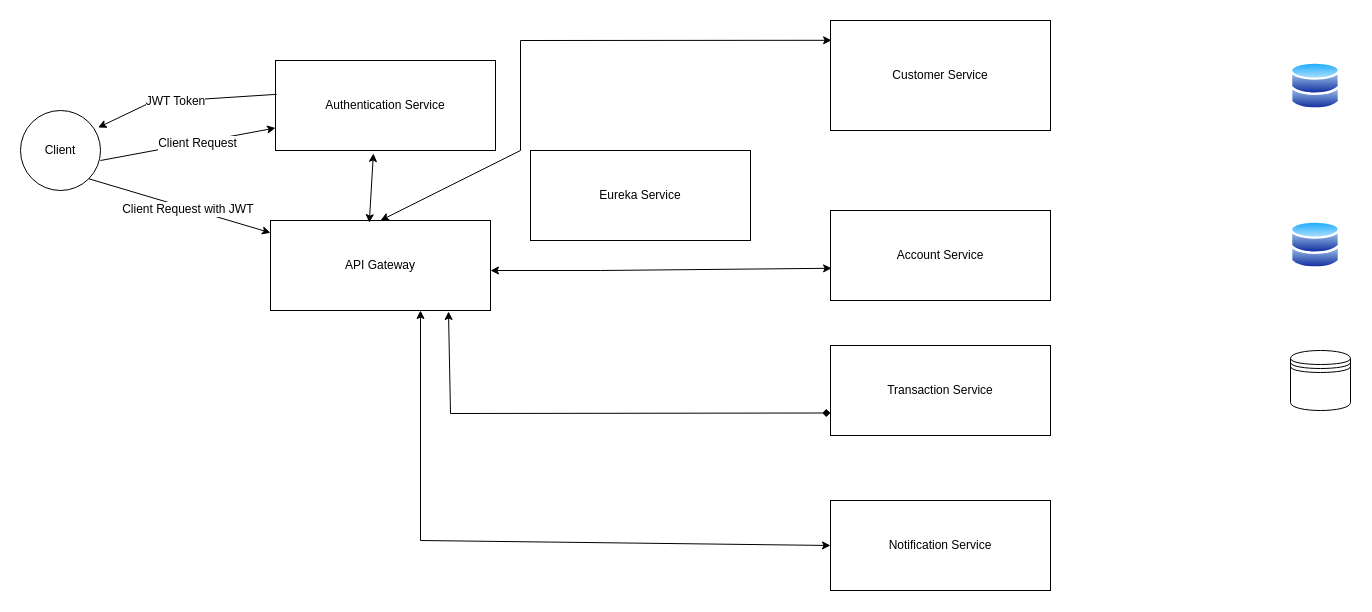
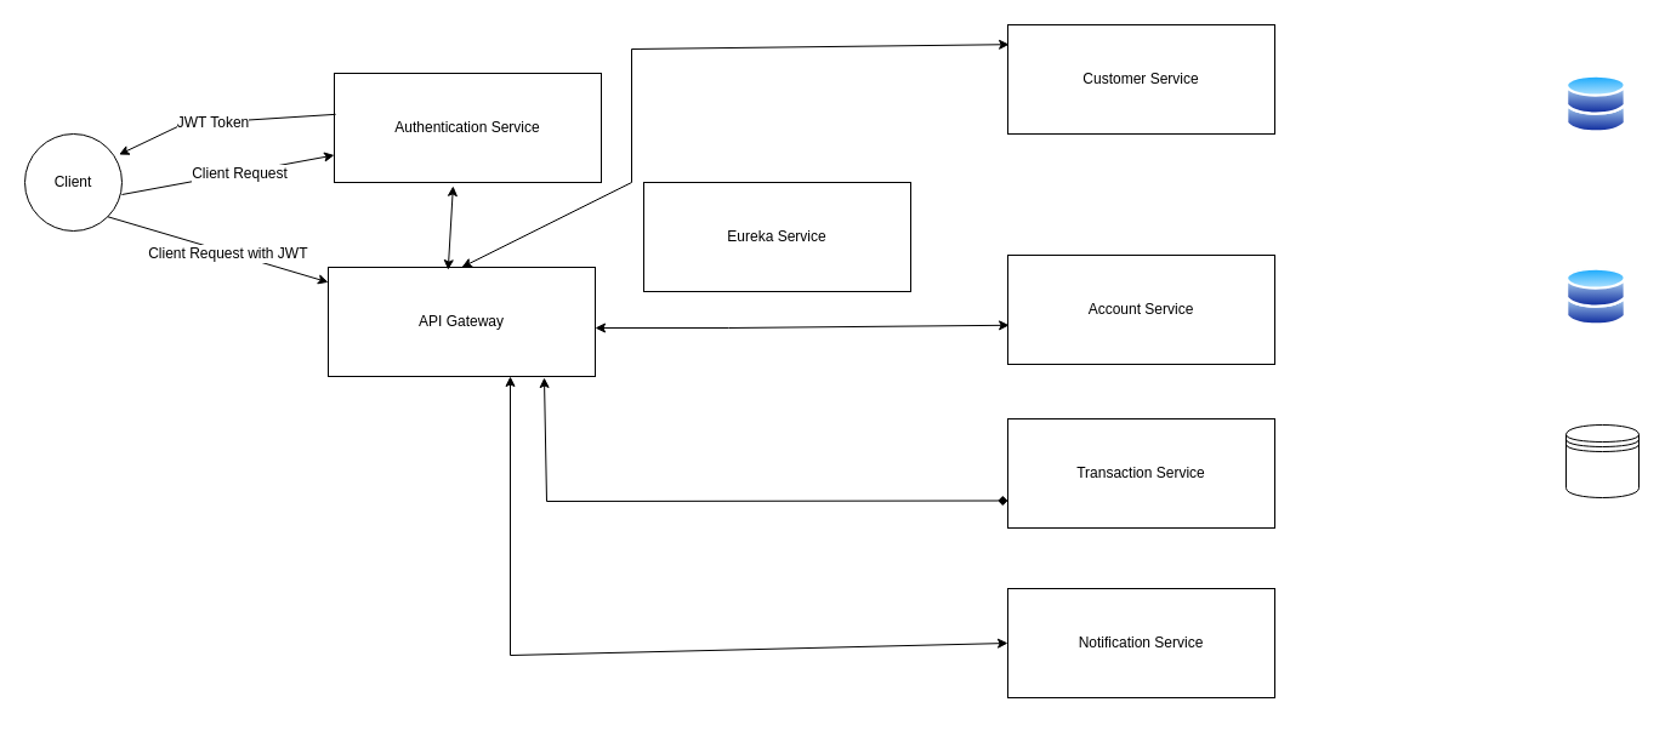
- <mxCell id="3" value="Customer Service" style="rounded=0;whiteSpace=wrap;html=1;" vertex="1" parent="1"><mxGeometry x="830" y="20" width="220" height="110" as="geometry" /></mxCell>
+ <mxCell id="3" value="Customer Service" style="rounded=0;whiteSpace=wrap;html=1;" vertex="1" parent="1"><mxGeometry x="830" y="20" width="220" height="90" as="geometry" /></mxCell>
- <mxCell id="8" value="Notification Service" style="rounded=0;whiteSpace=wrap;html=1;" vertex="1" parent="1"><mxGeometry x="830" y="500" width="220" height="90" as="geometry" /></mxCell>
+ <mxCell id="8" value="Notification Service" style="rounded=0;whiteSpace=wrap;html=1;" vertex="1" parent="1"><mxGeometry x="830" y="485" width="220" height="90" as="geometry" /></mxCell>
